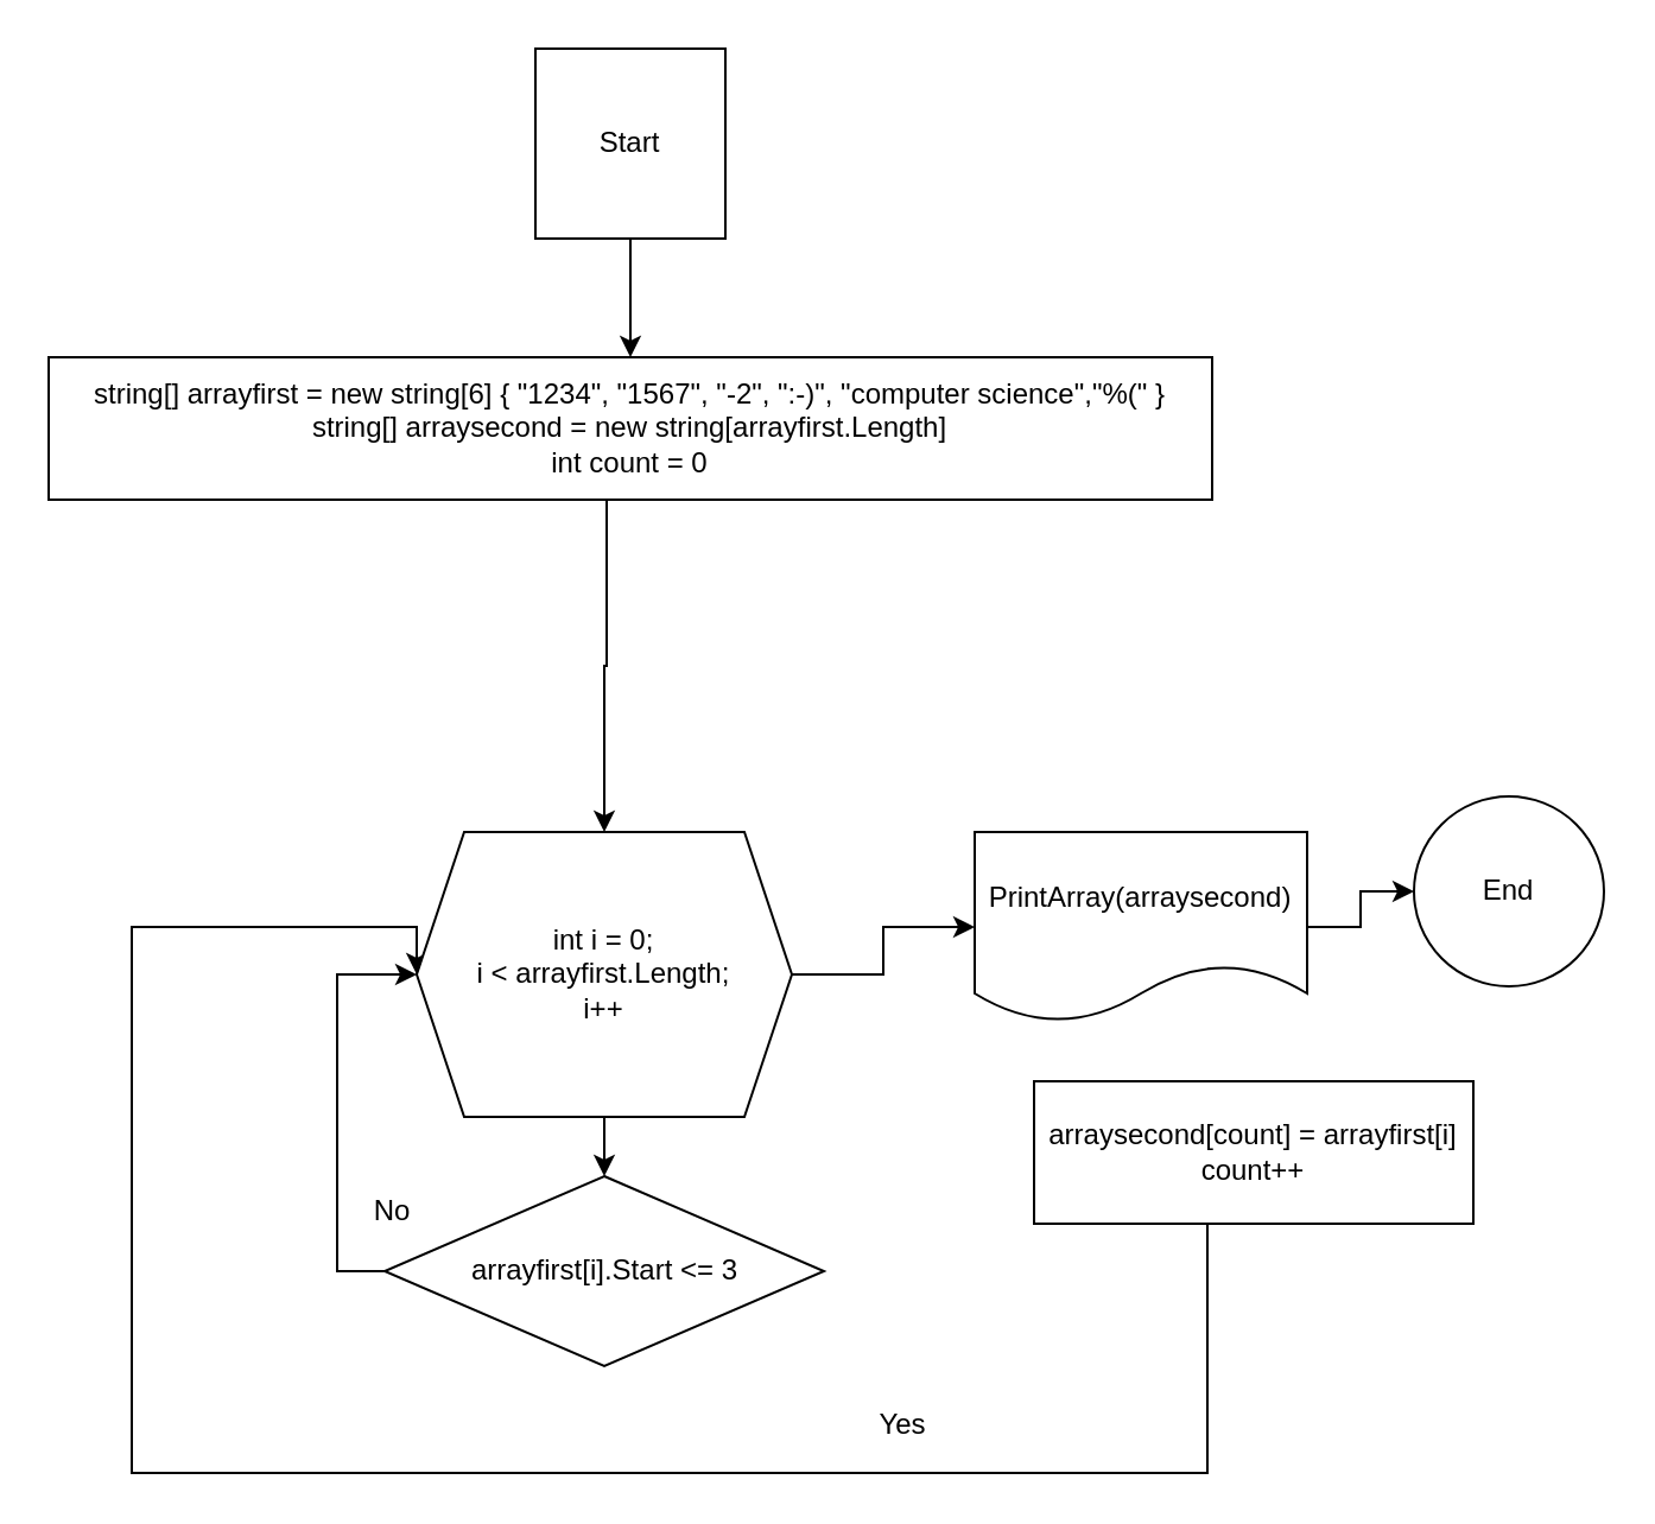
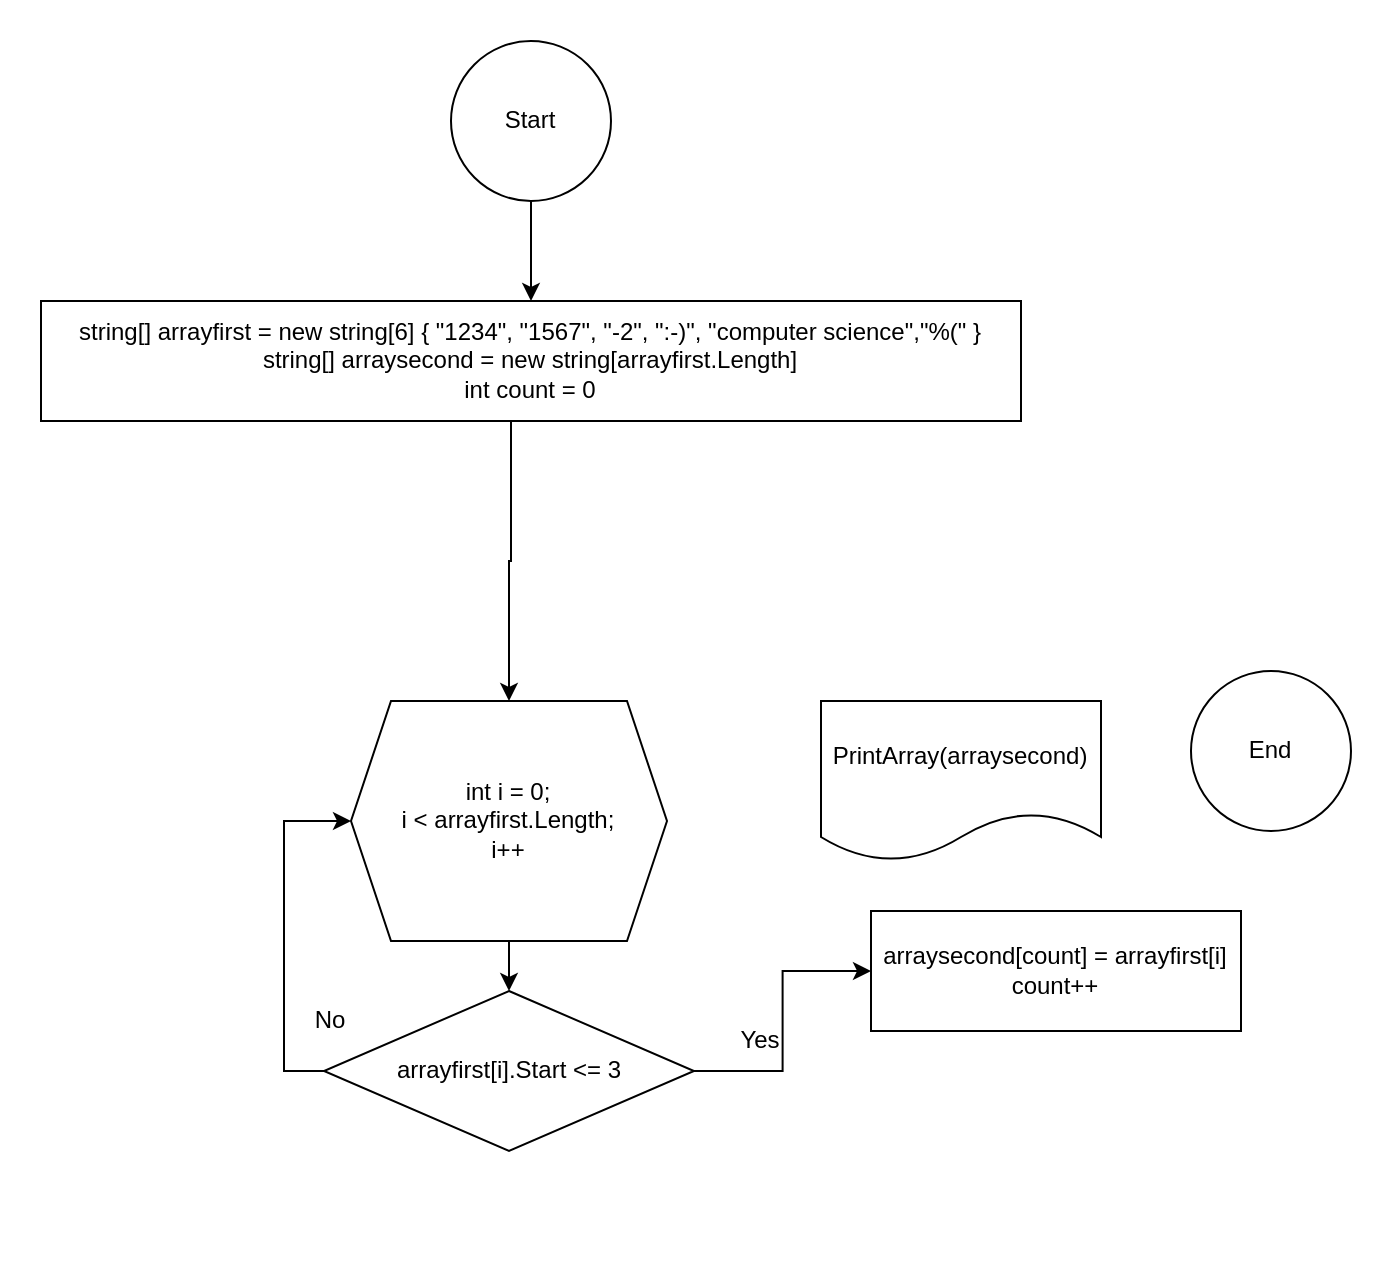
- <mxCell id="18" value="Start" style="whiteSpace=wrap;html=1;aspect=fixed;rounded=0;" vertex="1" parent="1"><mxGeometry x="225" y="20" width="80" height="80" as="geometry" /></mxCell>
+ <mxCell id="18" value="Start" style="ellipse;whiteSpace=wrap;html=1;aspect=fixed;" vertex="1" parent="1"><mxGeometry x="225" y="20" width="80" height="80" as="geometry" /></mxCell>
- <mxCell id="14" style="edgeStyle=orthogonalEdgeStyle;rounded=0;orthogonalLoop=1;jettySize=auto;html=1;entryX=0;entryY=0.5;entryDx=0;entryDy=0;" edge="1" parent="1" source="15" target="16"><mxGeometry relative="1" as="geometry" /></mxCell>
- <mxCell id="11" style="edgeStyle=orthogonalEdgeStyle;rounded=0;orthogonalLoop=1;jettySize=auto;html=1;entryX=0;entryY=0.5;entryDx=0;entryDy=0;" edge="1" parent="1" source="12" target="15"><mxGeometry relative="1" as="geometry"><mxPoint x="395" y="390" as="targetPoint" /></mxGeometry></mxCell>
+ <mxCell id="4" style="edgeStyle=orthogonalEdgeStyle;rounded=0;orthogonalLoop=1;jettySize=auto;html=1;entryX=0;entryY=0.5;entryDx=0;entryDy=0;" edge="1" parent="1" source="6" target="8"><mxGeometry relative="1" as="geometry" /></mxCell>
- <mxCell id="9" value="Yes" style="text;html=1;strokeColor=none;fillColor=none;align=center;verticalAlign=middle;whiteSpace=wrap;rounded=0;" vertex="1" parent="1"><mxGeometry x="350" y="585" width="60" height="30" as="geometry" /></mxCell>
+ <mxCell id="9" value="Yes" style="text;html=1;strokeColor=none;fillColor=none;align=center;verticalAlign=middle;whiteSpace=wrap;rounded=0;" vertex="1" parent="1"><mxGeometry x="350" y="505" width="60" height="30" as="geometry" /></mxCell>
- <mxCell id="7" style="edgeStyle=orthogonalEdgeStyle;rounded=0;orthogonalLoop=1;jettySize=auto;html=1;entryX=0;entryY=0.5;entryDx=0;entryDy=0;" edge="1" parent="1" source="8" target="12"><mxGeometry relative="1" as="geometry"><Array as="points"><mxPoint x="508" y="620" /><mxPoint x="55" y="620" /><mxPoint x="55" y="390" /></Array></mxGeometry></mxCell>
